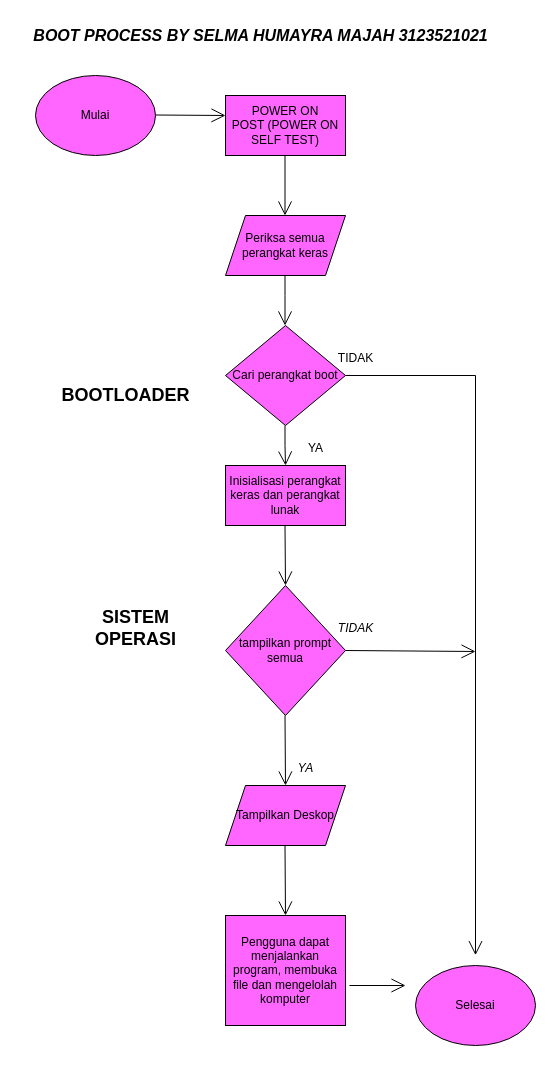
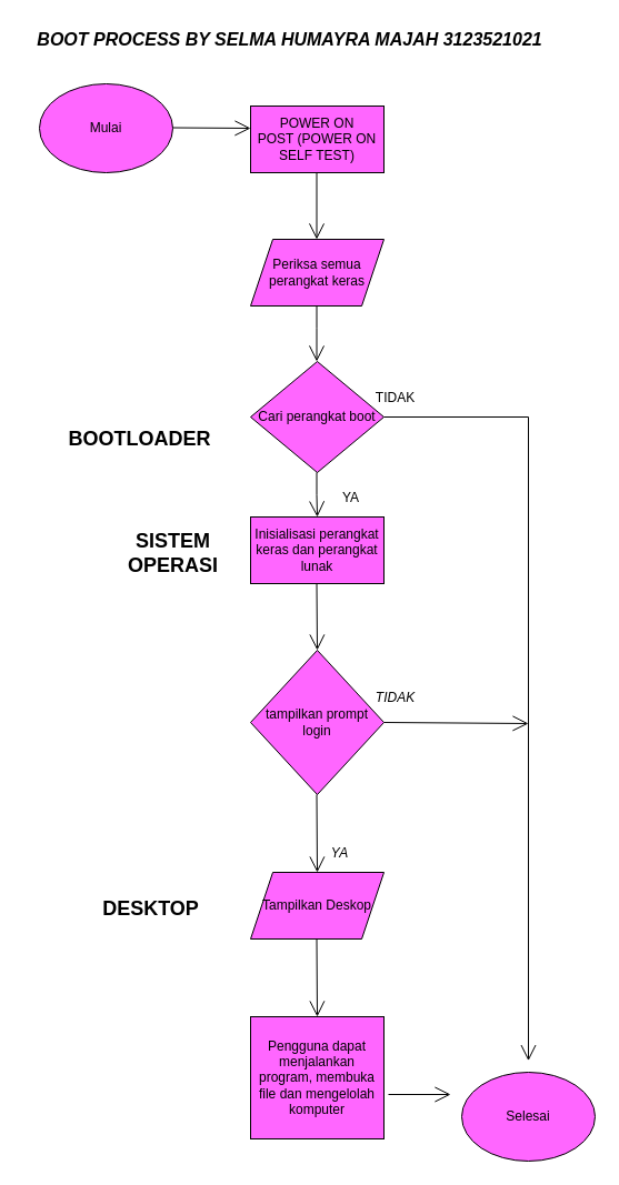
- <mxCell id="24" value="&lt;span style=&quot;font-size: 18px;&quot;&gt;&lt;b&gt;SISTEM&lt;/b&gt;&lt;/span&gt;&lt;div&gt;&lt;span style=&quot;font-size: 18px;&quot;&gt;&lt;b&gt;OPERASI&lt;/b&gt;&lt;/span&gt;&lt;/div&gt;" style="text;html=1;align=center;verticalAlign=middle;resizable=0;points=[];autosize=1;strokeColor=none;fillColor=none;" vertex="1" parent="1"><mxGeometry x="85" y="598" width="100" height="60" as="geometry" /></mxCell>
+ <mxCell id="24" value="&lt;span style=&quot;font-size: 18px;&quot;&gt;&lt;b&gt;SISTEM&lt;/b&gt;&lt;/span&gt;&lt;div&gt;&lt;span style=&quot;font-size: 18px;&quot;&gt;&lt;b&gt;OPERASI&lt;/b&gt;&lt;/span&gt;&lt;/div&gt;" style="text;html=1;align=center;verticalAlign=middle;resizable=0;points=[];autosize=1;strokeColor=none;fillColor=none;" vertex="1" parent="1"><mxGeometry x="105" y="468" width="100" height="60" as="geometry" /></mxCell>
- <mxCell id="12" value="tampilkan prompt semua" style="rhombus;whiteSpace=wrap;html=1;fillColor=#FF66FF;" vertex="1" parent="1"><mxGeometry x="225" y="585" width="120" height="130" as="geometry" /></mxCell>
+ <mxCell id="12" value="tampilkan prompt login" style="rhombus;whiteSpace=wrap;html=1;fillColor=#FF66FF;" vertex="1" parent="1"><mxGeometry x="225" y="585" width="120" height="130" as="geometry" /></mxCell>
+ <mxCell id="25" value="&lt;font style=&quot;font-size: 18px;&quot;&gt;&lt;b&gt;DESKTOP&lt;/b&gt;&lt;/font&gt;" style="text;html=1;align=center;verticalAlign=middle;resizable=0;points=[];autosize=1;strokeColor=none;fillColor=none;" vertex="1" parent="1"><mxGeometry x="80" y="798" width="110" height="40" as="geometry" /></mxCell>
